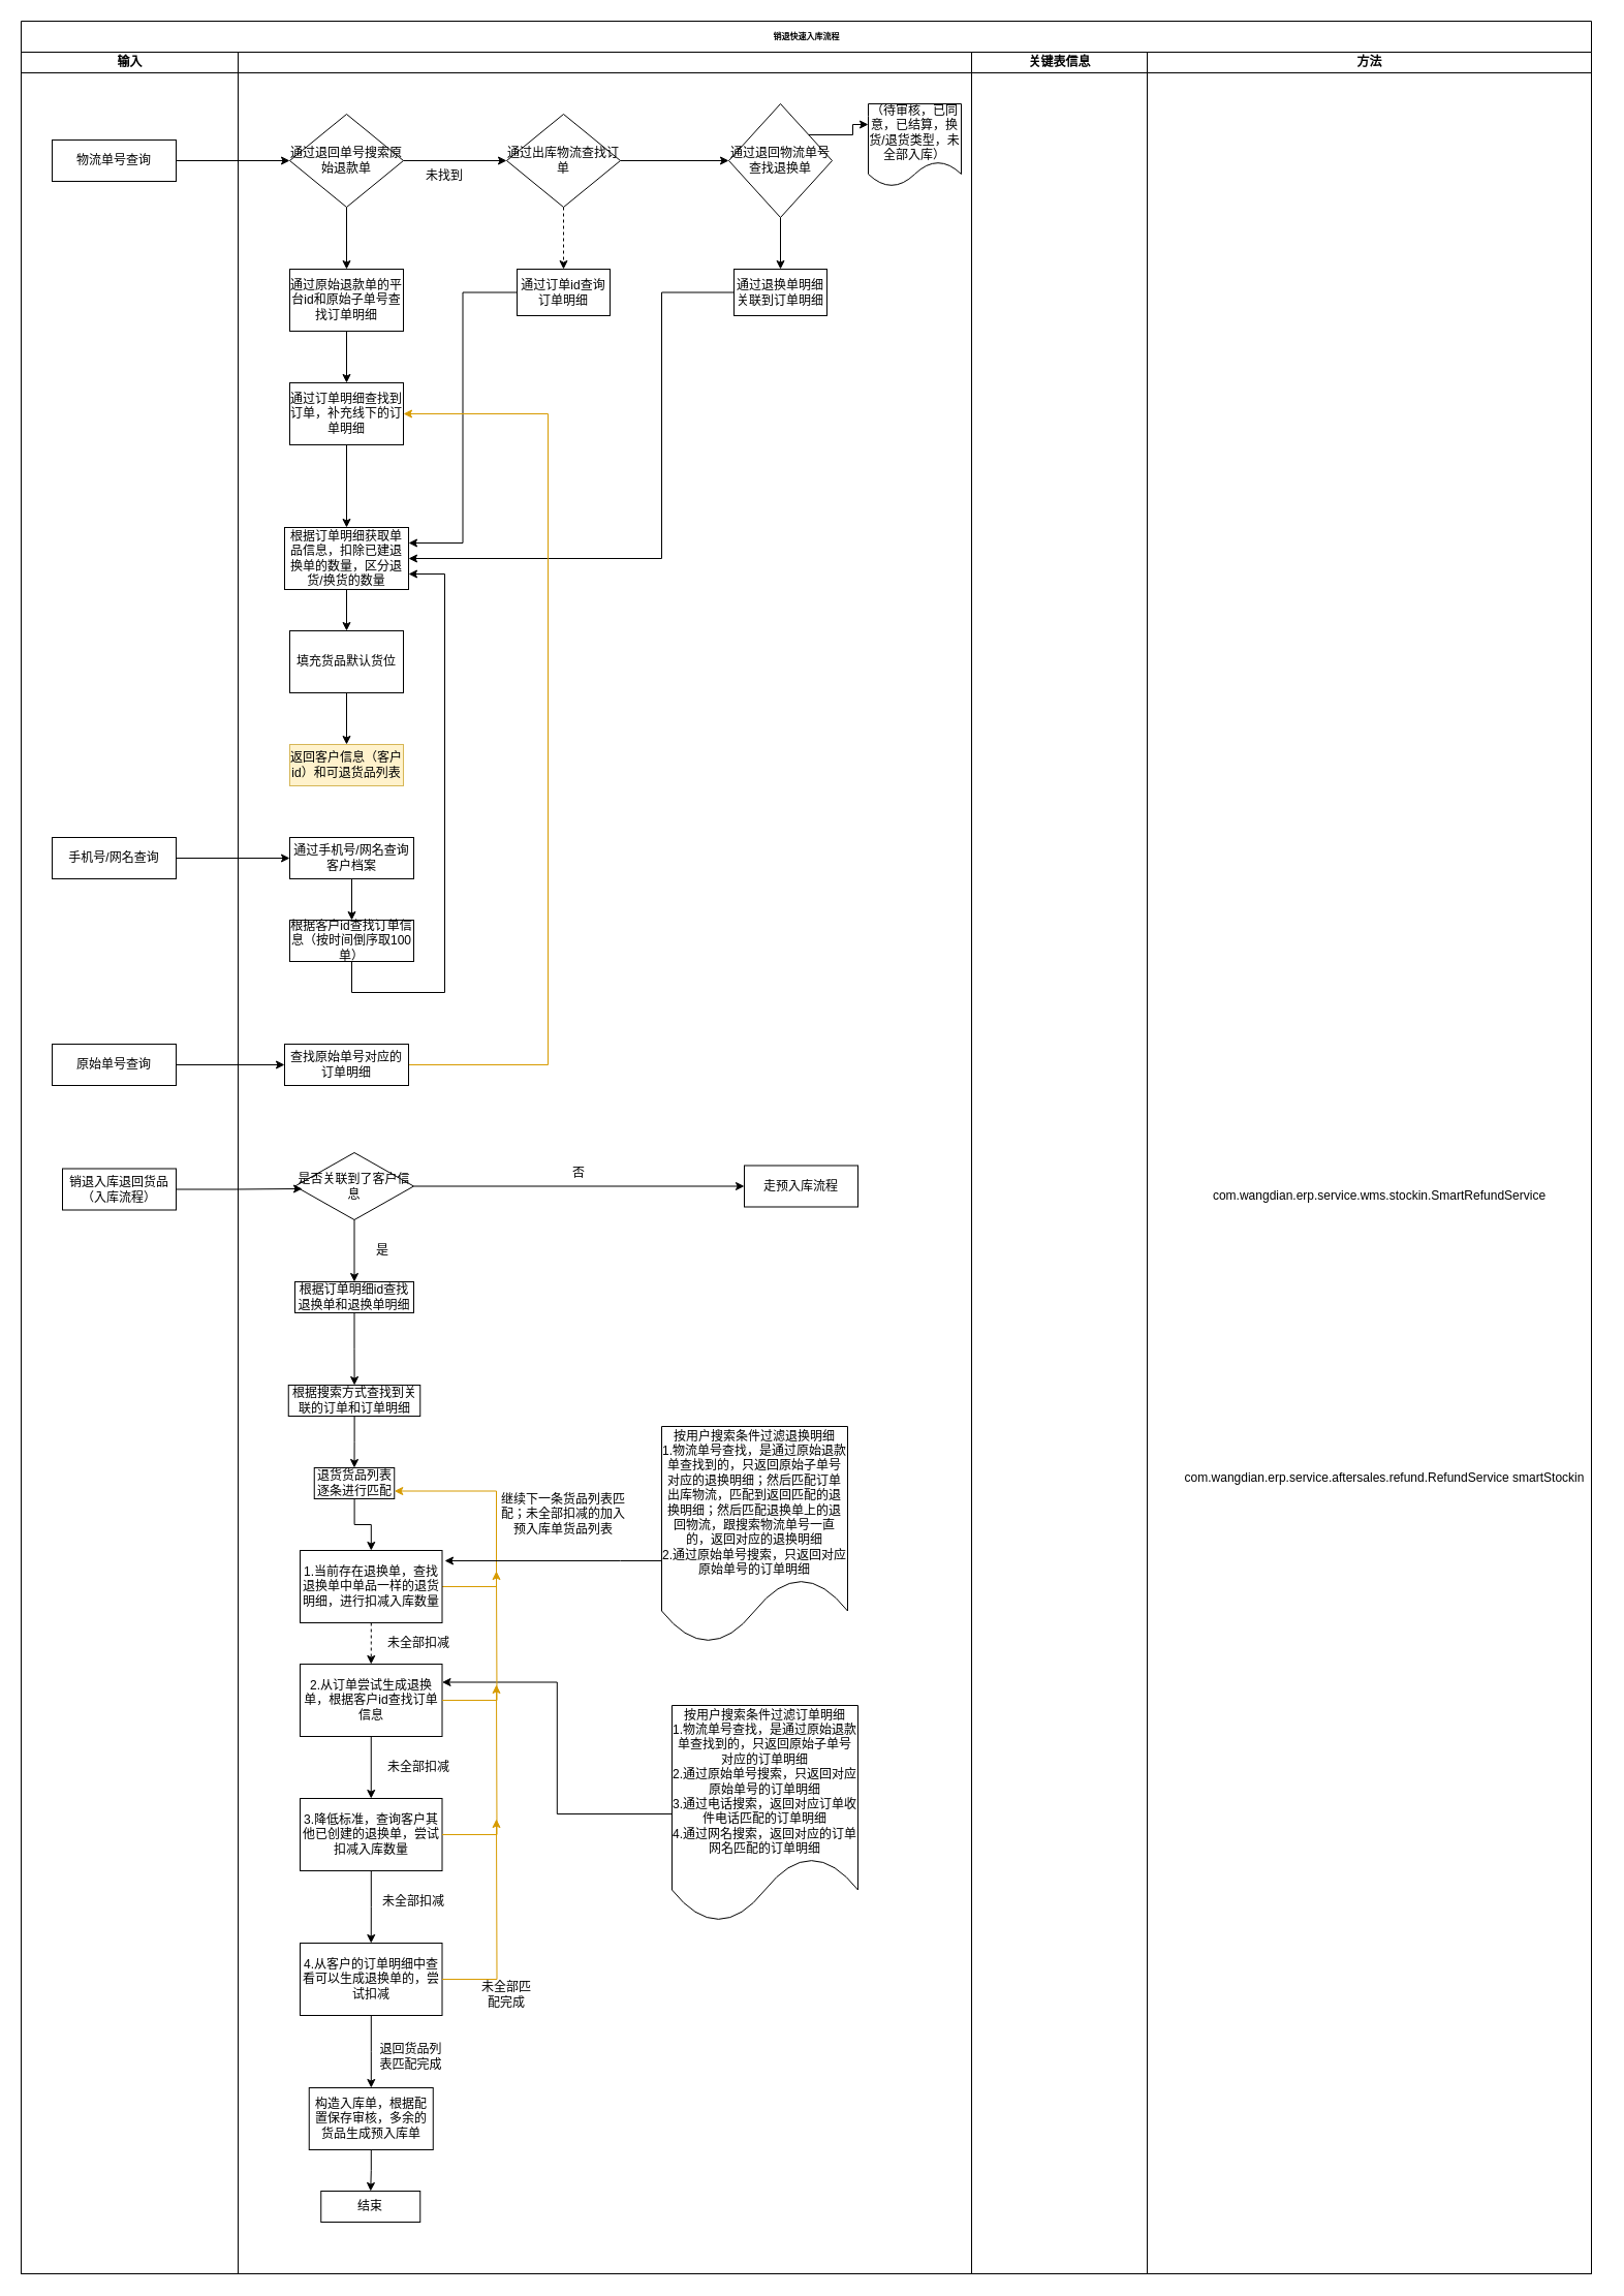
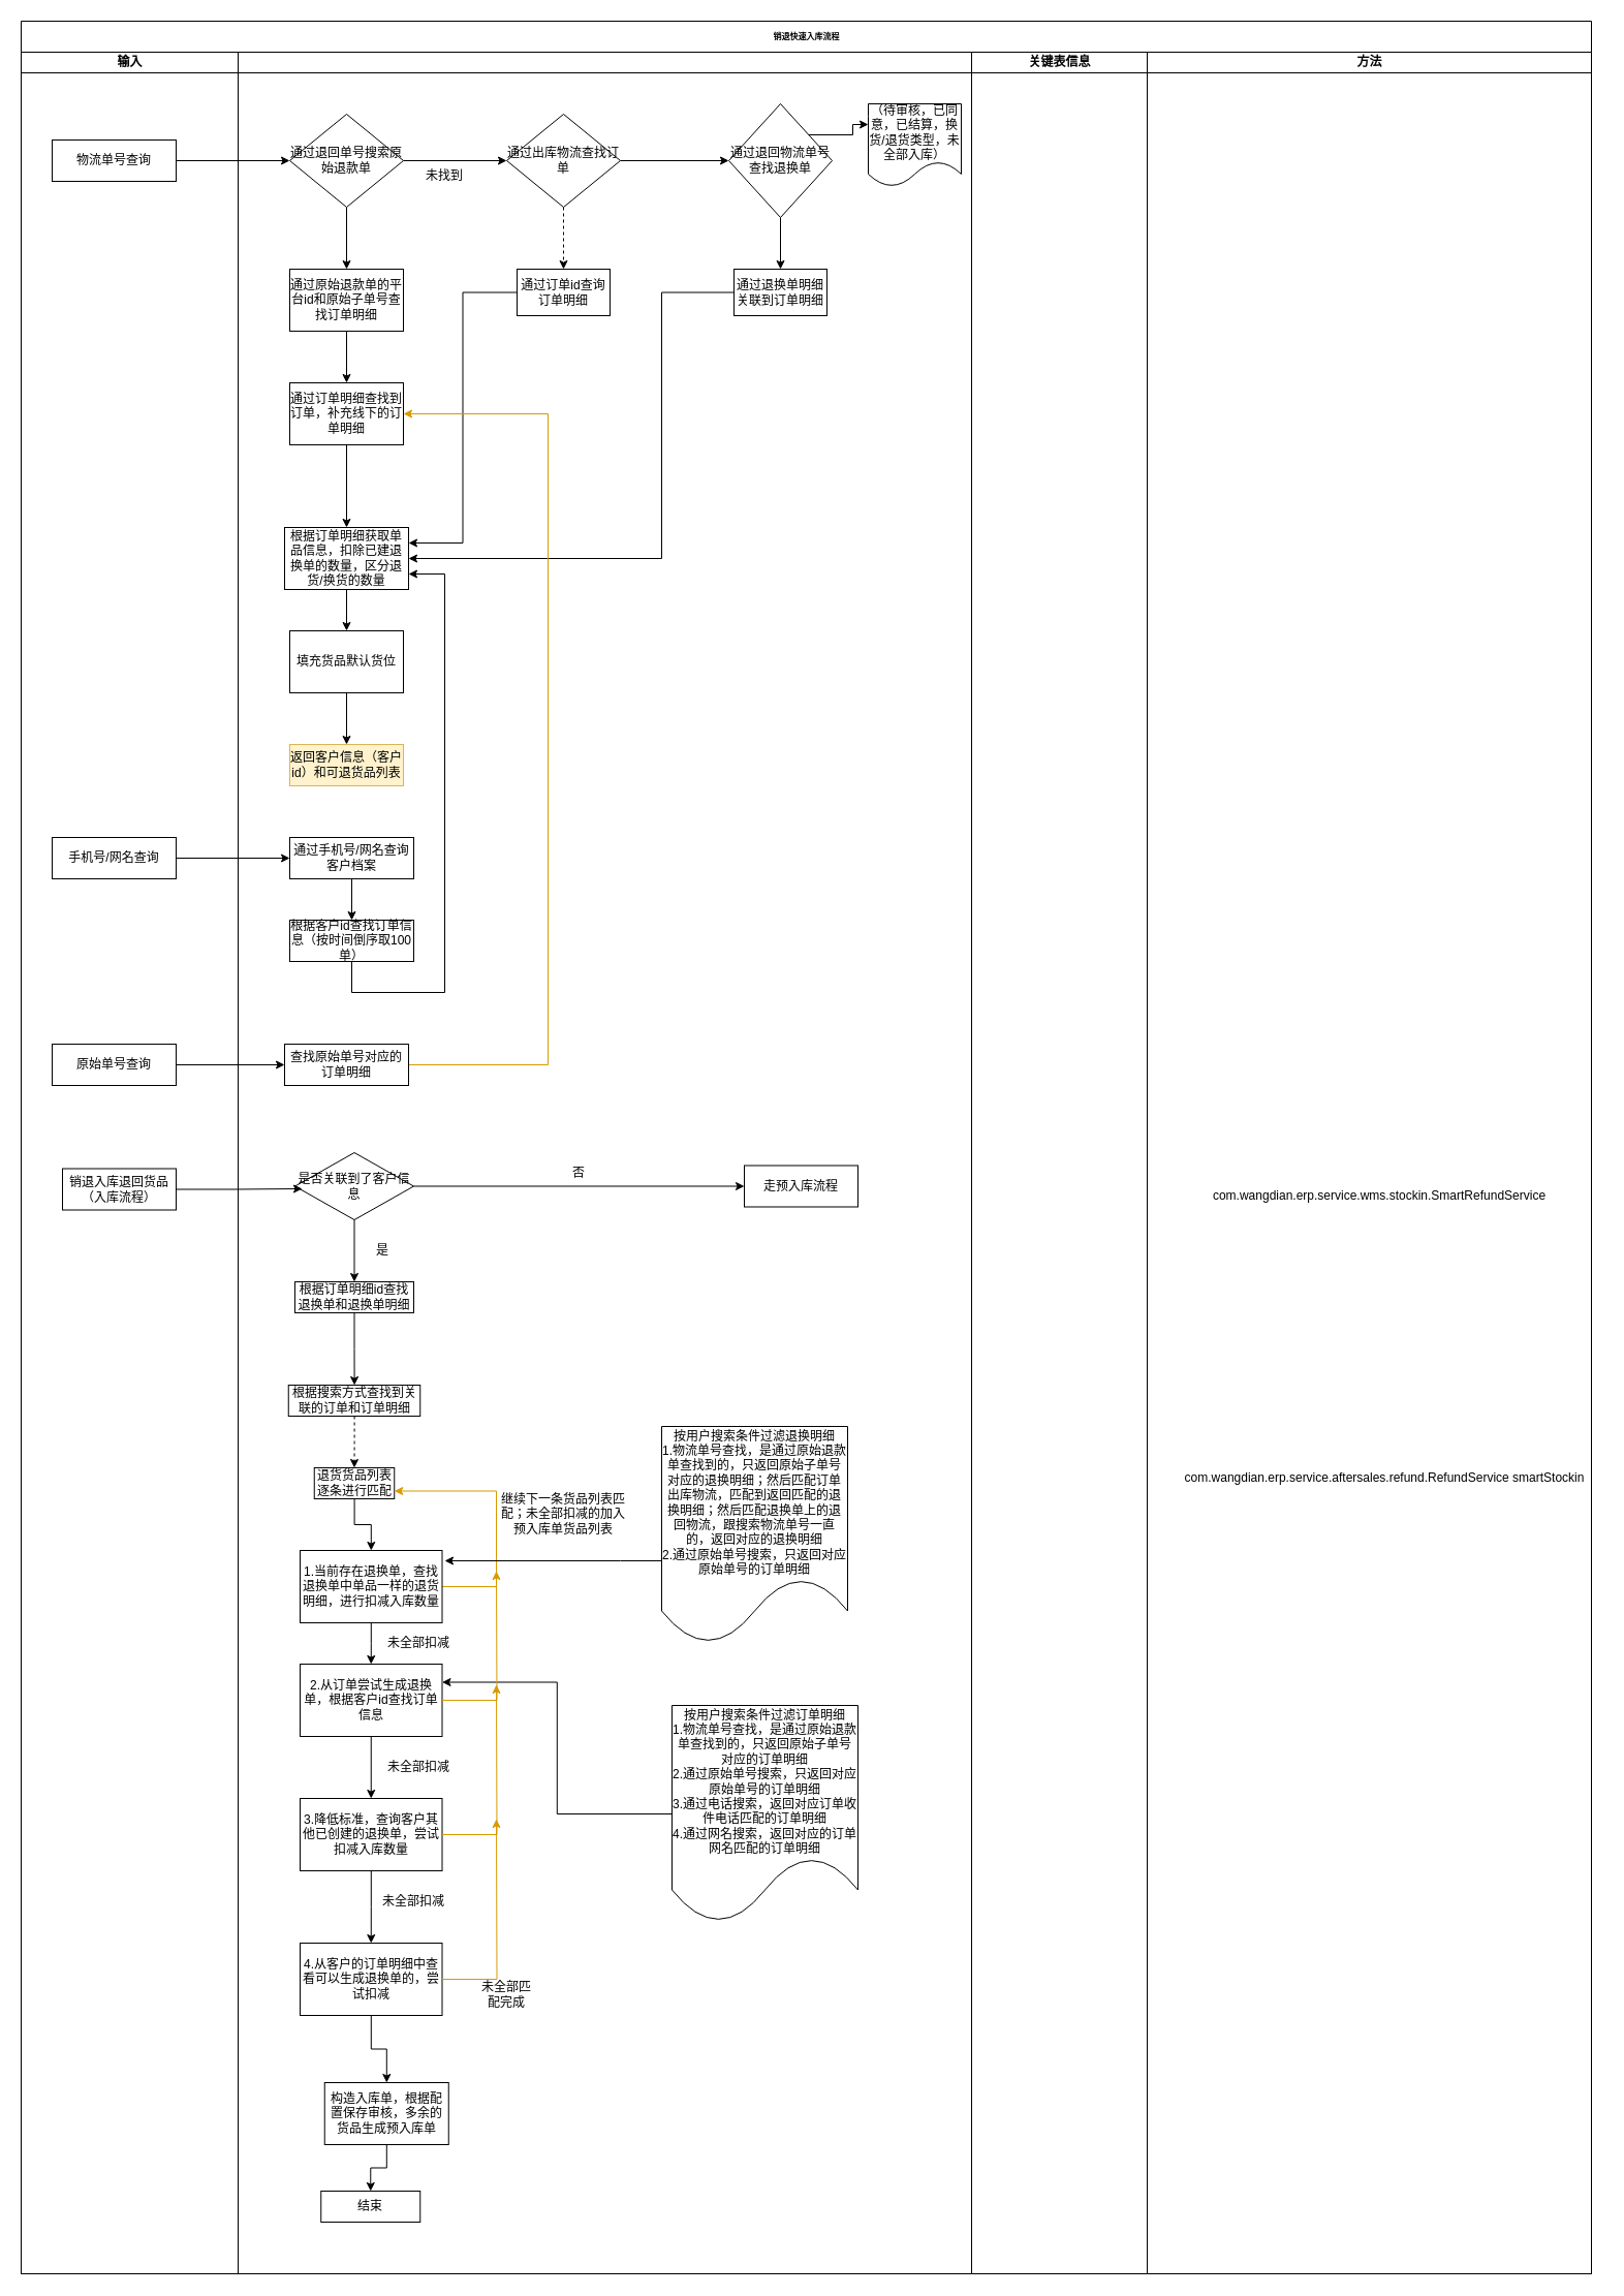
- <mxCell id="46" style="edgeStyle=orthogonalEdgeStyle;rounded=0;orthogonalLoop=1;jettySize=auto;html=1;entryX=0.5;entryY=0;entryDx=0;entryDy=0;" parent="8" source="47" target="49" edge="1"><mxGeometry relative="1" as="geometry" /></mxCell>
+ <mxCell id="46" style="edgeStyle=orthogonalEdgeStyle;rounded=0;orthogonalLoop=1;jettySize=auto;html=1;entryX=0.5;entryY=0;entryDx=0;entryDy=0;dashed=1;" parent="8" source="47" target="49" edge="1"><mxGeometry relative="1" as="geometry" /></mxCell>
- <mxCell id="51" style="edgeStyle=orthogonalEdgeStyle;rounded=0;orthogonalLoop=1;jettySize=auto;html=1;entryX=0.5;entryY=0;entryDx=0;entryDy=0;dashed=1;" parent="8" source="52" target="54" edge="1"><mxGeometry relative="1" as="geometry" /></mxCell>
+ <mxCell id="51" style="edgeStyle=orthogonalEdgeStyle;rounded=0;orthogonalLoop=1;jettySize=auto;html=1;entryX=0.5;entryY=0;entryDx=0;entryDy=0;" parent="8" source="52" target="54" edge="1"><mxGeometry relative="1" as="geometry" /></mxCell>
- <mxCell id="68" value="退回货品列表匹配完成" style="text;html=1;strokeColor=none;fillColor=none;align=center;verticalAlign=middle;whiteSpace=wrap;rounded=0;" parent="8" vertex="1"><mxGeometry x="135" y="1930" width="65" height="20" as="geometry" /></mxCell>
- <mxCell id="66" value="构造入库单，根据配置保存审核，多余的货品生成预入库单" style="rounded=0;whiteSpace=wrap;html=1;" parent="8" vertex="1"><mxGeometry x="68.75" y="1970" width="120" height="60" as="geometry" /></mxCell>
+ <mxCell id="66" value="构造入库单，根据配置保存审核，多余的货品生成预入库单" style="rounded=0;whiteSpace=wrap;html=1;" parent="8" vertex="1"><mxGeometry x="83.75" y="1965" width="120" height="60" as="geometry" /></mxCell>
